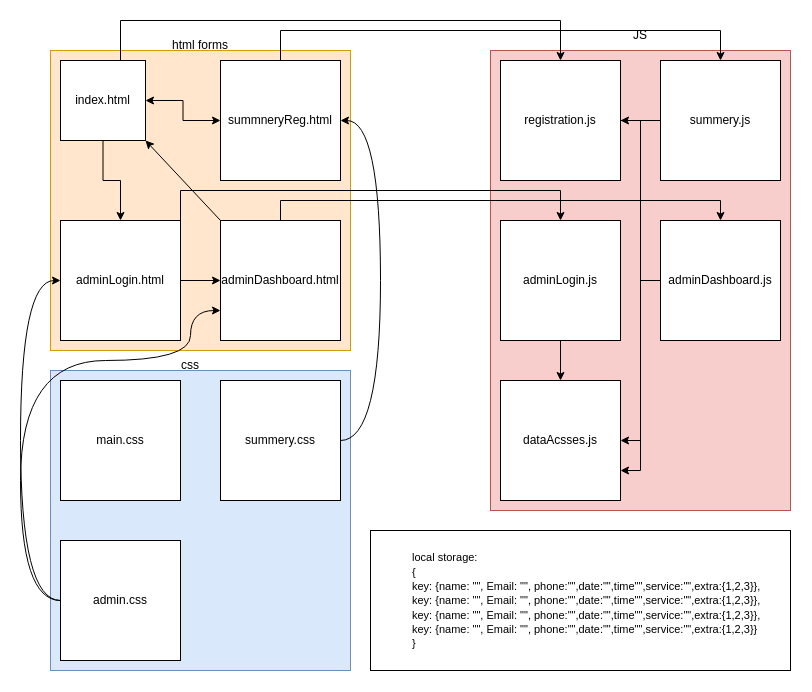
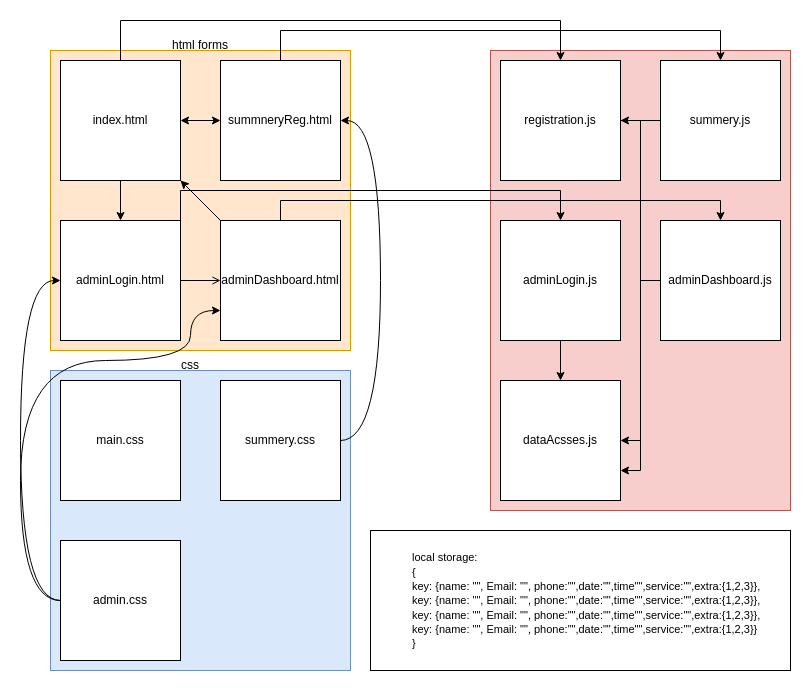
- <mxCell id="25" value="JS" style="text;html=1;align=center;verticalAlign=middle;whiteSpace=wrap;rounded=0;" vertex="1" parent="1"><mxGeometry x="610" y="20" width="60" height="30" as="geometry" /></mxCell>
- <mxCell id="7" value="index.html" style="rounded=0;whiteSpace=wrap;html=1;" vertex="1" parent="1"><mxGeometry x="60" y="60" width="85" height="80" as="geometry" /></mxCell>
+ <mxCell id="7" value="index.html" style="rounded=0;whiteSpace=wrap;html=1;" vertex="1" parent="1"><mxGeometry x="60" y="60" width="120" height="120" as="geometry" /></mxCell>
- <mxCell id="10" style="edgeStyle=orthogonalEdgeStyle;rounded=0;orthogonalLoop=1;jettySize=auto;html=1;entryX=0;entryY=0.5;entryDx=0;entryDy=0;startArrow=none;startFill=0;" edge="1" parent="1" source="12" target="15"><mxGeometry relative="1" as="geometry" /></mxCell>
+ <mxCell id="10" style="edgeStyle=orthogonalEdgeStyle;rounded=0;orthogonalLoop=1;jettySize=auto;html=1;entryX=0;entryY=0.5;entryDx=0;entryDy=0;startArrow=none;startFill=0;endArrow=open;" edge="1" parent="1" source="12" target="15"><mxGeometry relative="1" as="geometry" /></mxCell>
